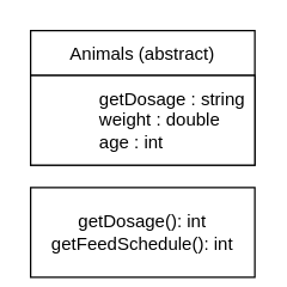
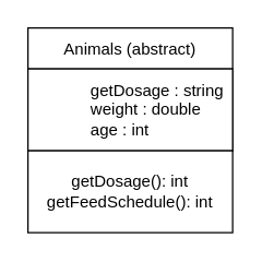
- <mxCell id="4" value="getDosage(): int&lt;br&gt;getFeedSchedule(): int" style="rounded=0;whiteSpace=wrap;html=1;" vertex="1" parent="1"><mxGeometry x="20" y="125" width="150" height="60" as="geometry" /></mxCell>
+ <mxCell id="4" value="getDosage(): int&lt;br&gt;getFeedSchedule(): int" style="rounded=0;whiteSpace=wrap;html=1;" vertex="1" parent="1"><mxGeometry x="20" y="110" width="150" height="60" as="geometry" /></mxCell>
